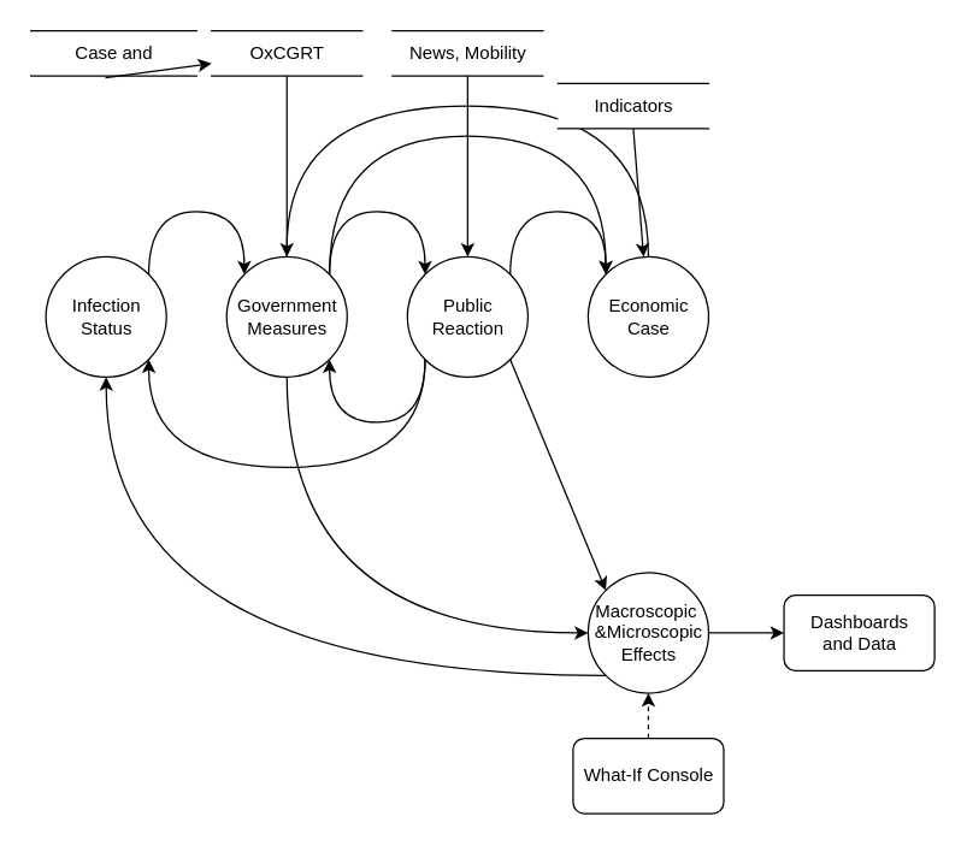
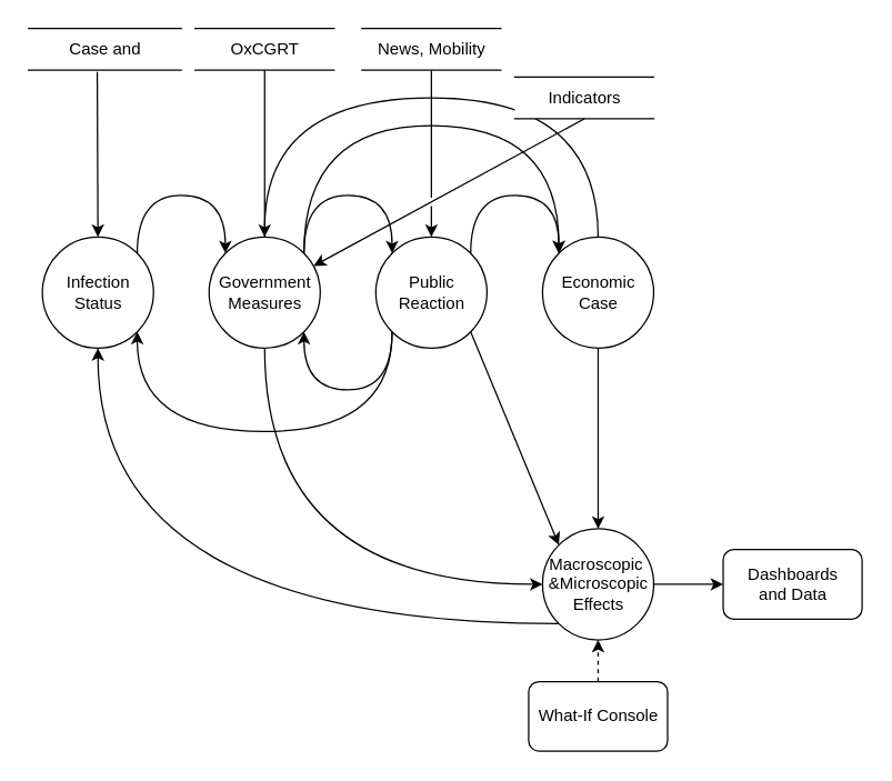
- <mxCell id="21" value="" style="endArrow=classic;html=1;exitX=0.45;exitY=1.04;exitDx=0;exitDy=0;exitPerimeter=0;" parent="1" source="19" target="18" edge="1"><mxGeometry width="50" height="50" relative="1" as="geometry"><mxPoint x="310" y="300" as="sourcePoint" /><mxPoint x="360" y="250" as="targetPoint" /></mxGeometry></mxCell>
+ <mxCell id="21" value="" style="endArrow=classic;html=1;exitX=0.45;exitY=1.04;exitDx=0;exitDy=0;exitPerimeter=0;" parent="1" source="19" target="2" edge="1"><mxGeometry width="50" height="50" relative="1" as="geometry"><mxPoint x="310" y="300" as="sourcePoint" /><mxPoint x="360" y="250" as="targetPoint" /></mxGeometry></mxCell>
- <mxCell id="24" value="" style="endArrow=classic;html=1;exitX=0.5;exitY=1;exitDx=0;exitDy=0;jumpStyle=arc;" parent="1" source="23" target="7" edge="1"><mxGeometry width="50" height="50" relative="1" as="geometry"><mxPoint x="310" y="300" as="sourcePoint" /><mxPoint x="360" y="250" as="targetPoint" /></mxGeometry></mxCell>
+ <mxCell id="24" value="" style="endArrow=classic;html=1;exitX=0.5;exitY=1;exitDx=0;exitDy=0;jumpStyle=arc;" parent="1" source="23" target="3" edge="1"><mxGeometry width="50" height="50" relative="1" as="geometry"><mxPoint x="310" y="300" as="sourcePoint" /><mxPoint x="360" y="250" as="targetPoint" /></mxGeometry></mxCell>
+ <mxCell id="14" value="" style="endArrow=classic;html=1;entryX=0.5;entryY=0;entryDx=0;entryDy=0;exitX=0.5;exitY=1;exitDx=0;exitDy=0;" parent="1" source="7" target="10" edge="1"><mxGeometry width="50" height="50" relative="1" as="geometry"><mxPoint x="310" y="300" as="sourcePoint" /><mxPoint x="360" y="250" as="targetPoint" /></mxGeometry></mxCell>
